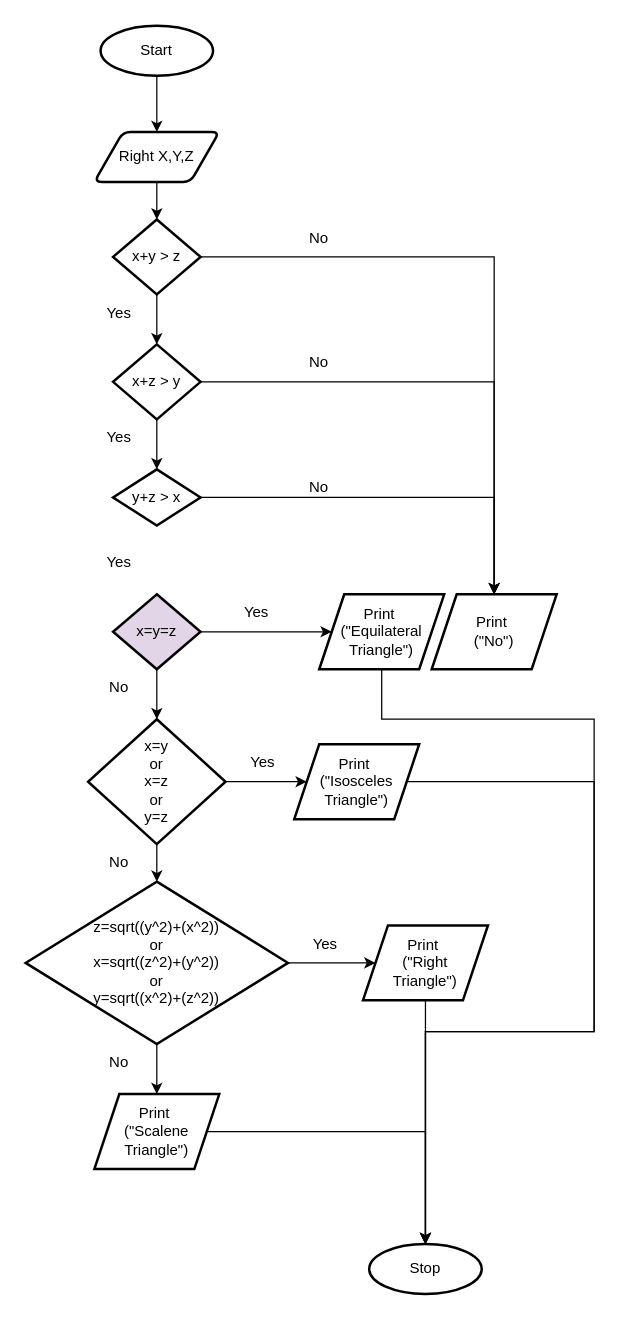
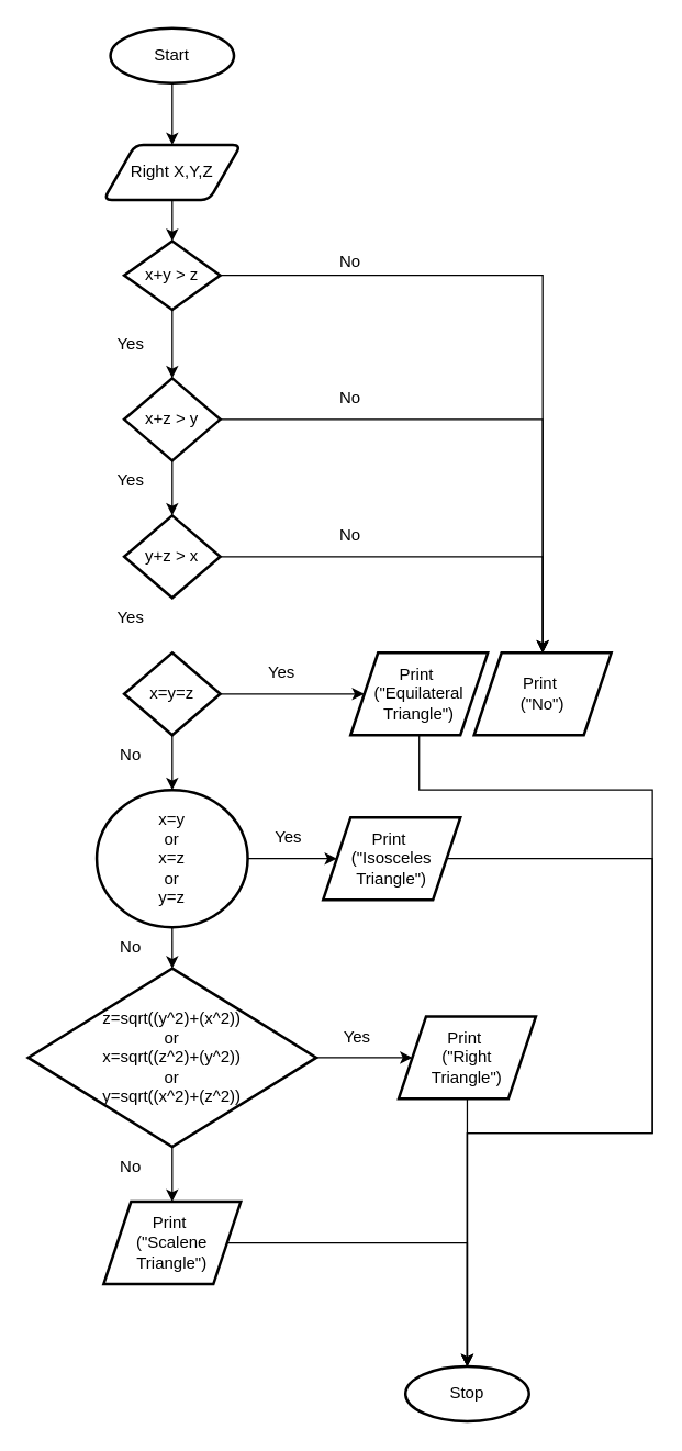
- <mxCell id="8" value="x+y &amp;gt; z" style="strokeWidth=2;html=1;shape=mxgraph.flowchart.decision;whiteSpace=wrap;" vertex="1" parent="1"><mxGeometry x="90" y="175" width="70" height="60" as="geometry" /></mxCell>
+ <mxCell id="8" value="x+y &amp;gt; z" style="strokeWidth=2;html=1;shape=mxgraph.flowchart.decision;whiteSpace=wrap;" vertex="1" parent="1"><mxGeometry x="90" y="175" width="70" height="50" as="geometry" /></mxCell>
- <mxCell id="16" value="y+z &amp;gt; x" style="strokeWidth=2;html=1;shape=mxgraph.flowchart.decision;whiteSpace=wrap;" vertex="1" parent="1"><mxGeometry x="90" y="375" width="70" height="45" as="geometry" /></mxCell>
+ <mxCell id="16" value="y+z &amp;gt; x" style="strokeWidth=2;html=1;shape=mxgraph.flowchart.decision;whiteSpace=wrap;" vertex="1" parent="1"><mxGeometry x="90" y="375" width="70" height="60" as="geometry" /></mxCell>
- <mxCell id="23" value="x=y=z" style="rhombus;whiteSpace=wrap;html=1;strokeWidth=2;fillColor=#e1d5e7;" vertex="1" parent="1"><mxGeometry x="90" y="475" width="70" height="60" as="geometry" /></mxCell>
+ <mxCell id="23" value="x=y=z" style="rhombus;whiteSpace=wrap;html=1;strokeWidth=2;" vertex="1" parent="1"><mxGeometry x="90" y="475" width="70" height="60" as="geometry" /></mxCell>
- <mxCell id="26" value="x=y&lt;br&gt;or&lt;br&gt;x=z&lt;br&gt;or&lt;br&gt;y=z" style="rhombus;whiteSpace=wrap;html=1;strokeWidth=2;" vertex="1" parent="1"><mxGeometry x="70" y="575" width="110" height="100" as="geometry" /></mxCell>
+ <mxCell id="26" value="x=y&lt;br&gt;or&lt;br&gt;x=z&lt;br&gt;or&lt;br&gt;y=z" style="ellipse;whiteSpace=wrap;html=1;strokeWidth=2;" vertex="1" parent="1"><mxGeometry x="70" y="575" width="110" height="100" as="geometry" /></mxCell>
